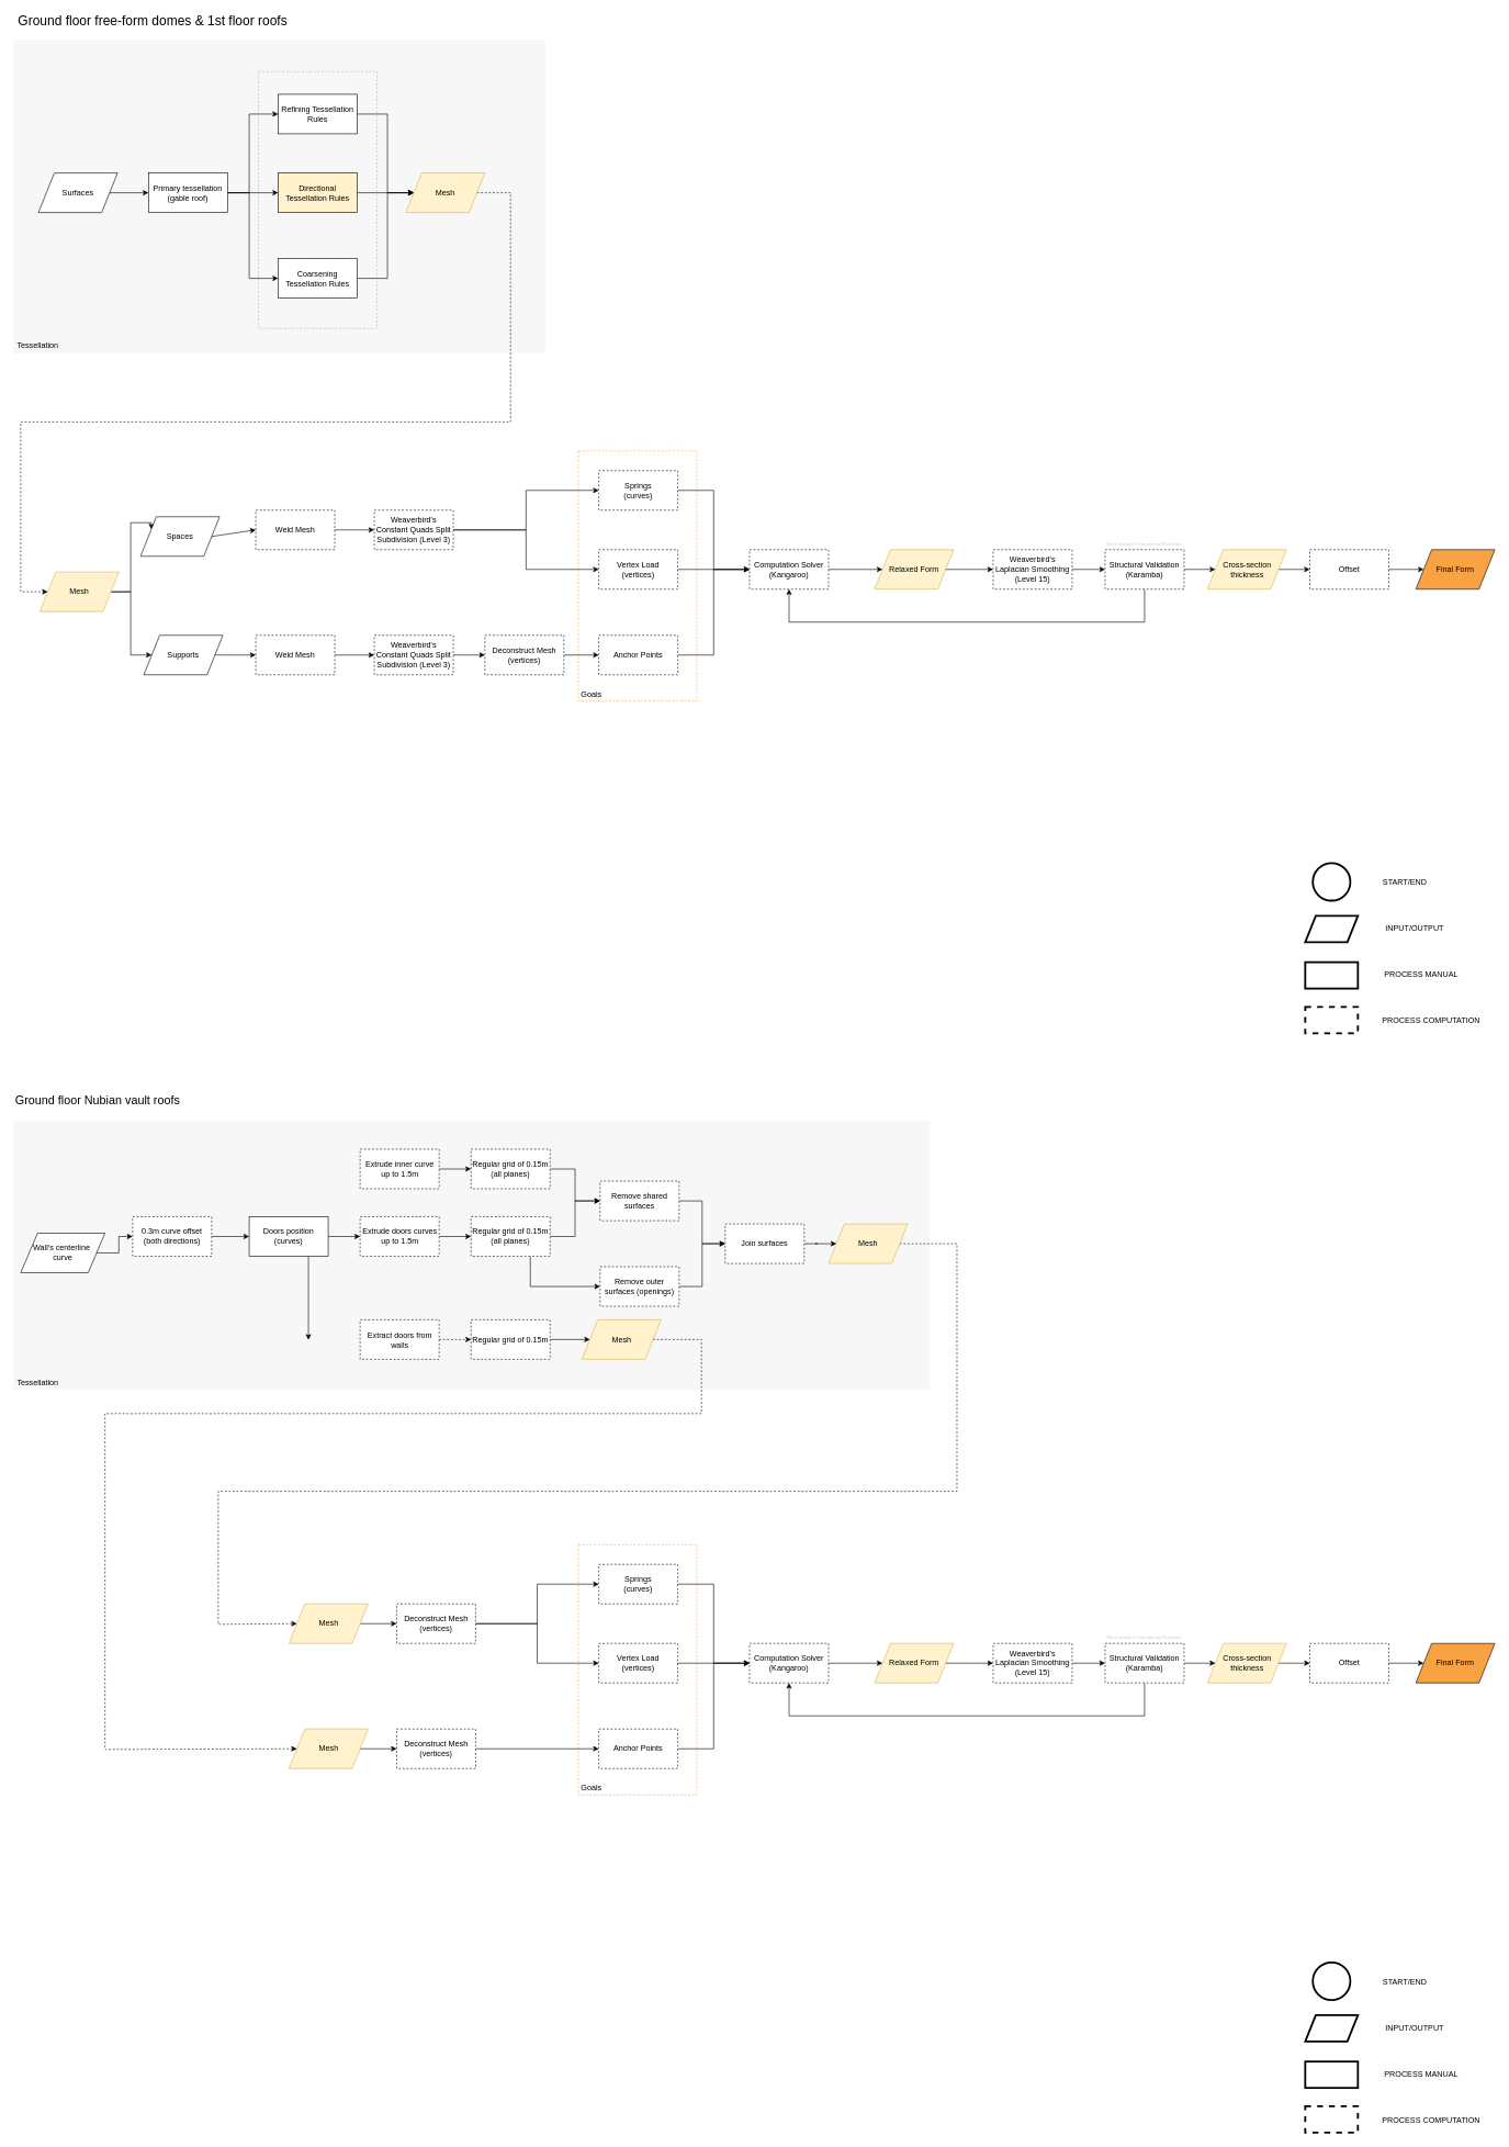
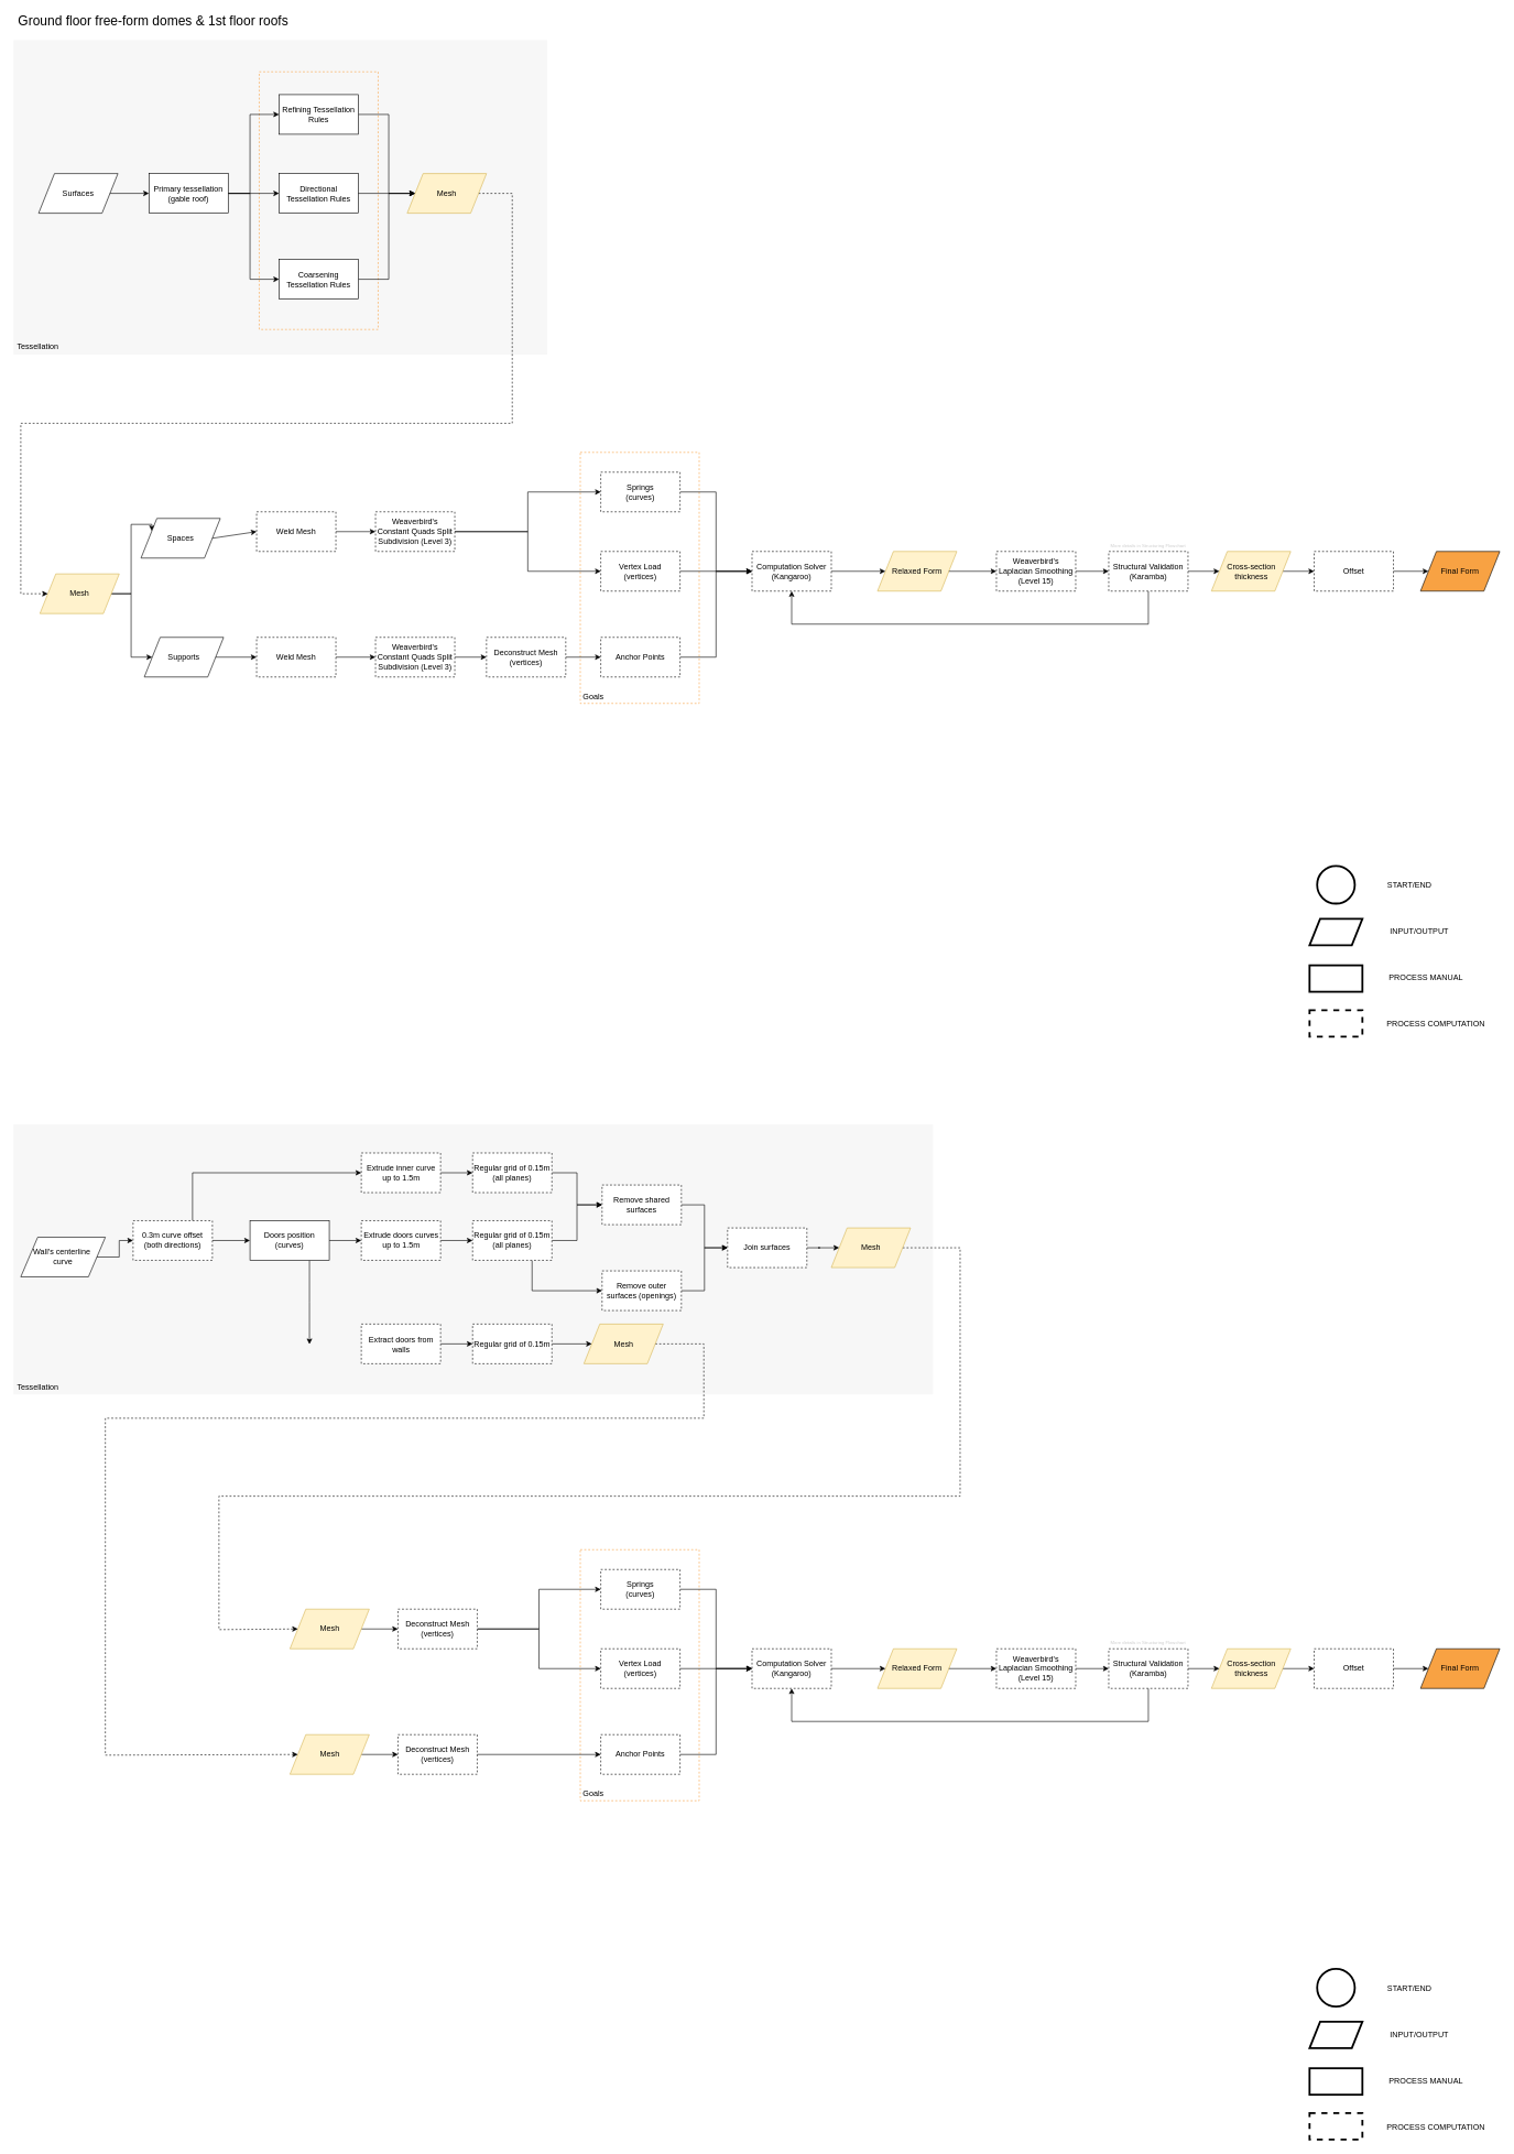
- <mxCell id="58" value="Directional Tessellation Rules" style="rounded=0;whiteSpace=wrap;html=1;fillColor=#fff2cc;" parent="1" vertex="1"><mxGeometry x="422" y="262" width="120" height="60" as="geometry" /></mxCell>
+ <mxCell id="58" value="Directional Tessellation Rules" style="rounded=0;whiteSpace=wrap;html=1;" parent="1" vertex="1"><mxGeometry x="422" y="262" width="120" height="60" as="geometry" /></mxCell>
- <mxCell id="94" value="&lt;font style=&quot;font-size: 18px&quot;&gt;Ground floor Nubian vault roofs&amp;nbsp;&lt;/font&gt;" style="text;html=1;strokeColor=none;fillColor=none;align=center;verticalAlign=middle;whiteSpace=wrap;rounded=0;dashed=1;" parent="1" vertex="1"><mxGeometry x="20" y="1661" width="261" height="20" as="geometry" /></mxCell>
+ <mxCell id="72" style="edgeStyle=orthogonalEdgeStyle;rounded=0;orthogonalLoop=1;jettySize=auto;html=1;exitX=0.75;exitY=0;exitDx=0;exitDy=0;entryX=0;entryY=0.5;entryDx=0;entryDy=0;" parent="1" source="73" target="78" edge="1"><mxGeometry relative="1" as="geometry" /></mxCell>
- <mxCell id="128" style="edgeStyle=orthogonalEdgeStyle;rounded=0;orthogonalLoop=1;jettySize=auto;html=1;exitX=1;exitY=0.5;exitDx=0;exitDy=0;entryX=0;entryY=0.5;entryDx=0;entryDy=0;dashed=1;" parent="1" source="129" target="131" edge="1"><mxGeometry relative="1" as="geometry" /></mxCell>
+ <mxCell id="128" style="edgeStyle=orthogonalEdgeStyle;rounded=0;orthogonalLoop=1;jettySize=auto;html=1;exitX=1;exitY=0.5;exitDx=0;exitDy=0;entryX=0;entryY=0.5;entryDx=0;entryDy=0;" parent="1" source="129" target="131" edge="1"><mxGeometry relative="1" as="geometry" /></mxCell>
